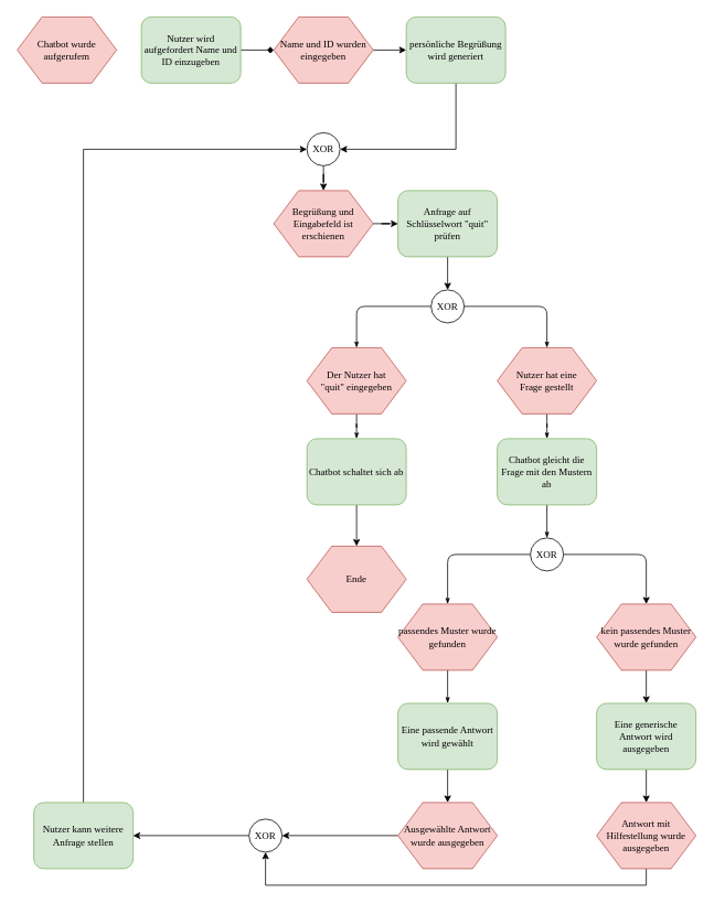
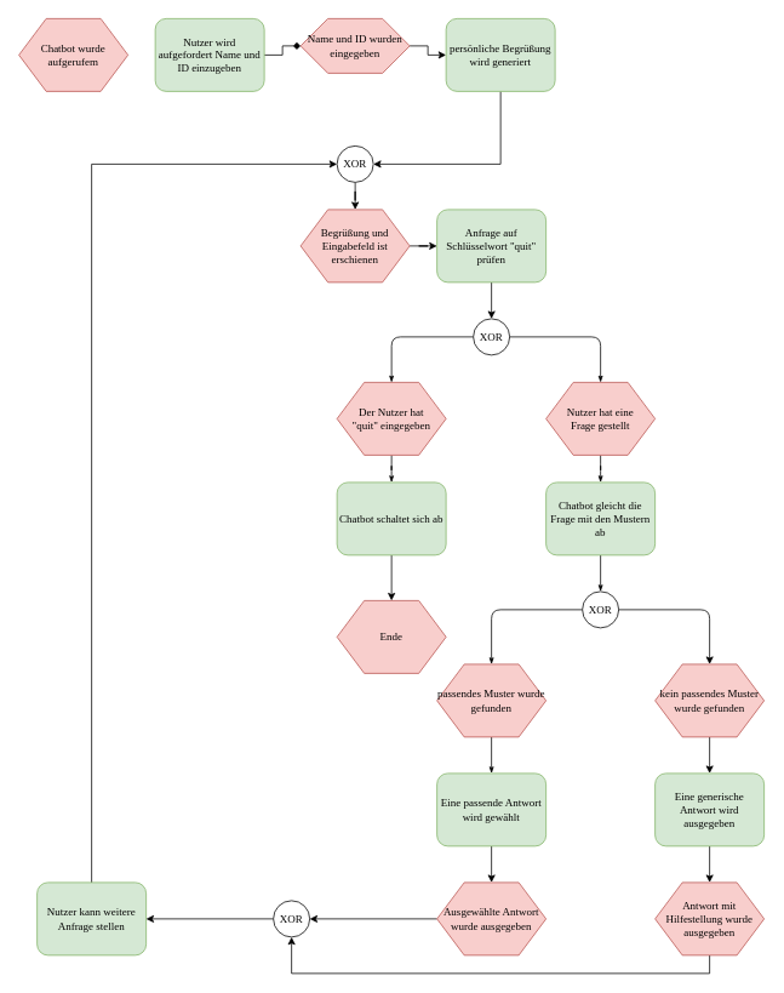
- <mxCell id="33" value="Name und ID wurden eingegeben" style="shape=hexagon;perimeter=hexagonPerimeter;whiteSpace=wrap;html=1;rounded=0;shadow=0;labelBackgroundColor=none;strokeWidth=1;fontFamily=Verdana;fontSize=12;align=center;fillColor=#f8cecc;strokeColor=#b85450;" vertex="1" parent="1"><mxGeometry x="330" y="20" width="120" height="80" as="geometry" /></mxCell>
+ <mxCell id="33" value="Name und ID wurden eingegeben" style="shape=hexagon;perimeter=hexagonPerimeter;whiteSpace=wrap;html=1;rounded=0;shadow=0;labelBackgroundColor=none;strokeWidth=1;fontFamily=Verdana;fontSize=12;align=center;fillColor=#f8cecc;strokeColor=#b85450;" vertex="1" parent="1"><mxGeometry x="330" y="20" width="120" height="60" as="geometry" /></mxCell>
